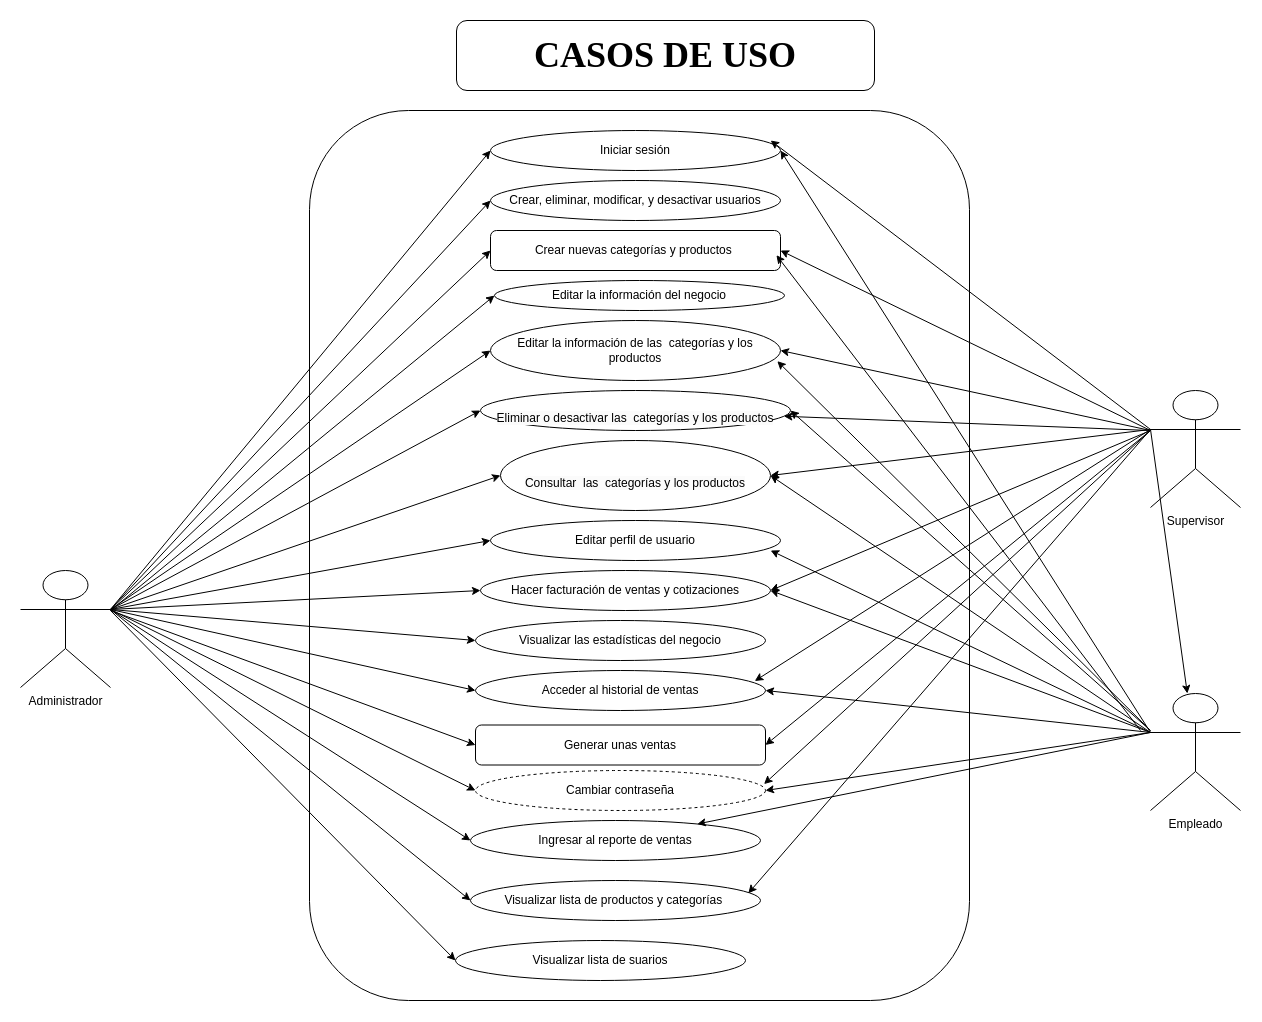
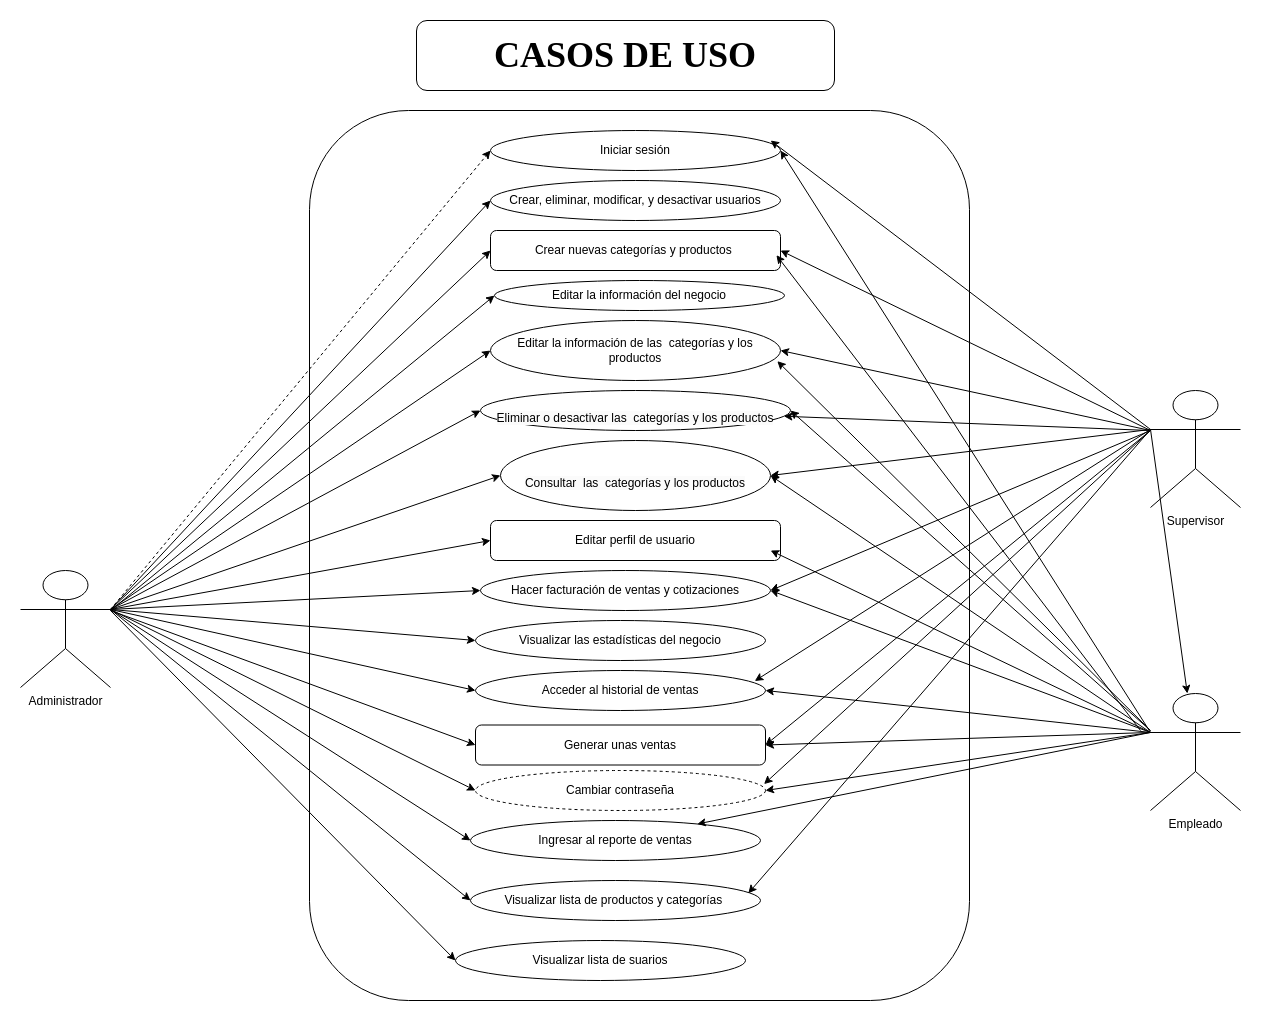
- <mxCell id="15" value="&lt;b&gt;&lt;font face=&quot;Georgia&quot; style=&quot;font-size: 36px;&quot;&gt;CASOS DE USO&lt;/font&gt;&lt;/b&gt;" style="rounded=1;whiteSpace=wrap;html=1;" vertex="1" parent="1"><mxGeometry x="456" y="20" width="418" height="70" as="geometry" /></mxCell>
+ <mxCell id="15" value="&lt;b&gt;&lt;font face=&quot;Georgia&quot; style=&quot;font-size: 36px;&quot;&gt;CASOS DE USO&lt;/font&gt;&lt;/b&gt;" style="rounded=1;whiteSpace=wrap;html=1;" vertex="1" parent="1"><mxGeometry x="416" y="20" width="418" height="70" as="geometry" /></mxCell>
- <mxCell id="3" style="rounded=0;orthogonalLoop=1;jettySize=auto;html=1;exitX=1;exitY=0.333;exitDx=0;exitDy=0;exitPerimeter=0;entryX=0;entryY=0.5;entryDx=0;entryDy=0;" edge="1" parent="1" source="14" target="16"><mxGeometry relative="1" as="geometry" /></mxCell>
+ <mxCell id="3" style="rounded=0;orthogonalLoop=1;jettySize=auto;html=1;exitX=1;exitY=0.333;exitDx=0;exitDy=0;exitPerimeter=0;entryX=0;entryY=0.5;entryDx=0;entryDy=0;dashed=1;" edge="1" parent="1" source="14" target="16"><mxGeometry relative="1" as="geometry" /></mxCell>
- <mxCell id="20" value="Editar perfil de usuario" style="ellipse;whiteSpace=wrap;html=1;" vertex="1" parent="1"><mxGeometry x="490" y="520" width="290" height="40" as="geometry" /></mxCell>
+ <mxCell id="20" value="Editar perfil de usuario" style="whiteSpace=wrap;html=1;rounded=1;" vertex="1" parent="1"><mxGeometry x="490" y="520" width="290" height="40" as="geometry" /></mxCell>
+ <mxCell id="57" style="edgeStyle=none;rounded=0;orthogonalLoop=1;jettySize=auto;html=1;exitX=0;exitY=0.333;exitDx=0;exitDy=0;exitPerimeter=0;entryX=1;entryY=0.5;entryDx=0;entryDy=0;" edge="1" parent="1" source="31" target="55"><mxGeometry relative="1" as="geometry"><mxPoint x="1160" y="742" as="sourcePoint" /><mxPoint x="775" y="800" as="targetPoint" /></mxGeometry></mxCell>
